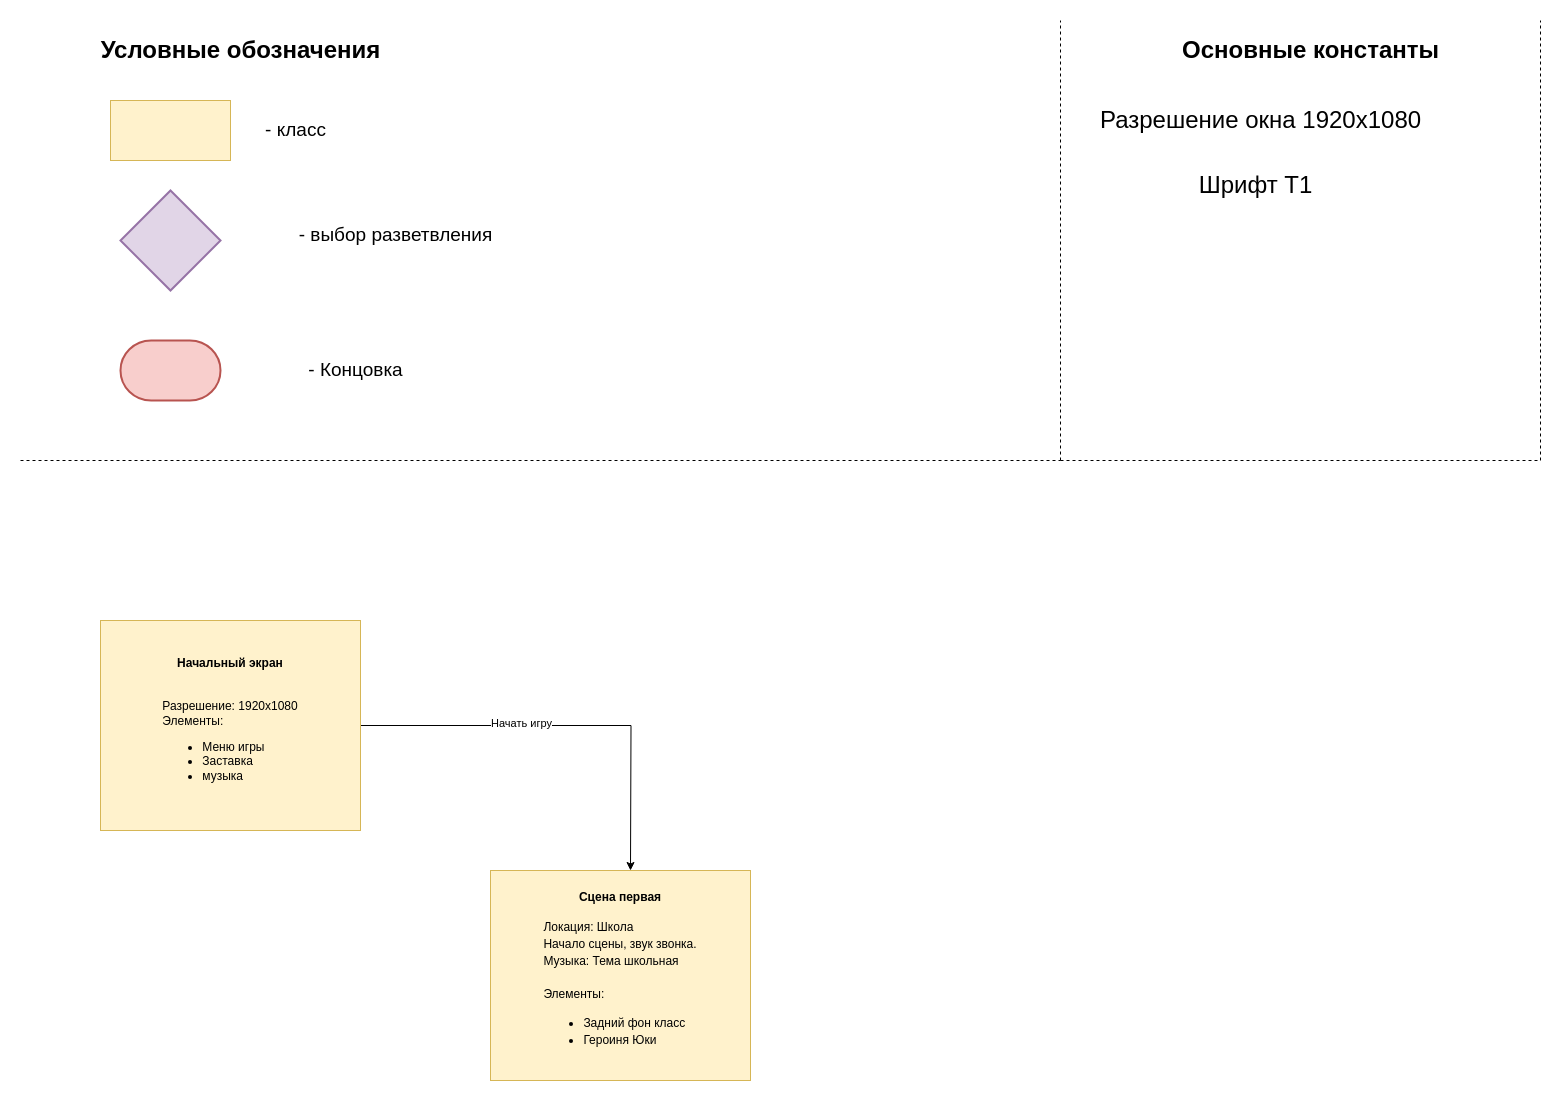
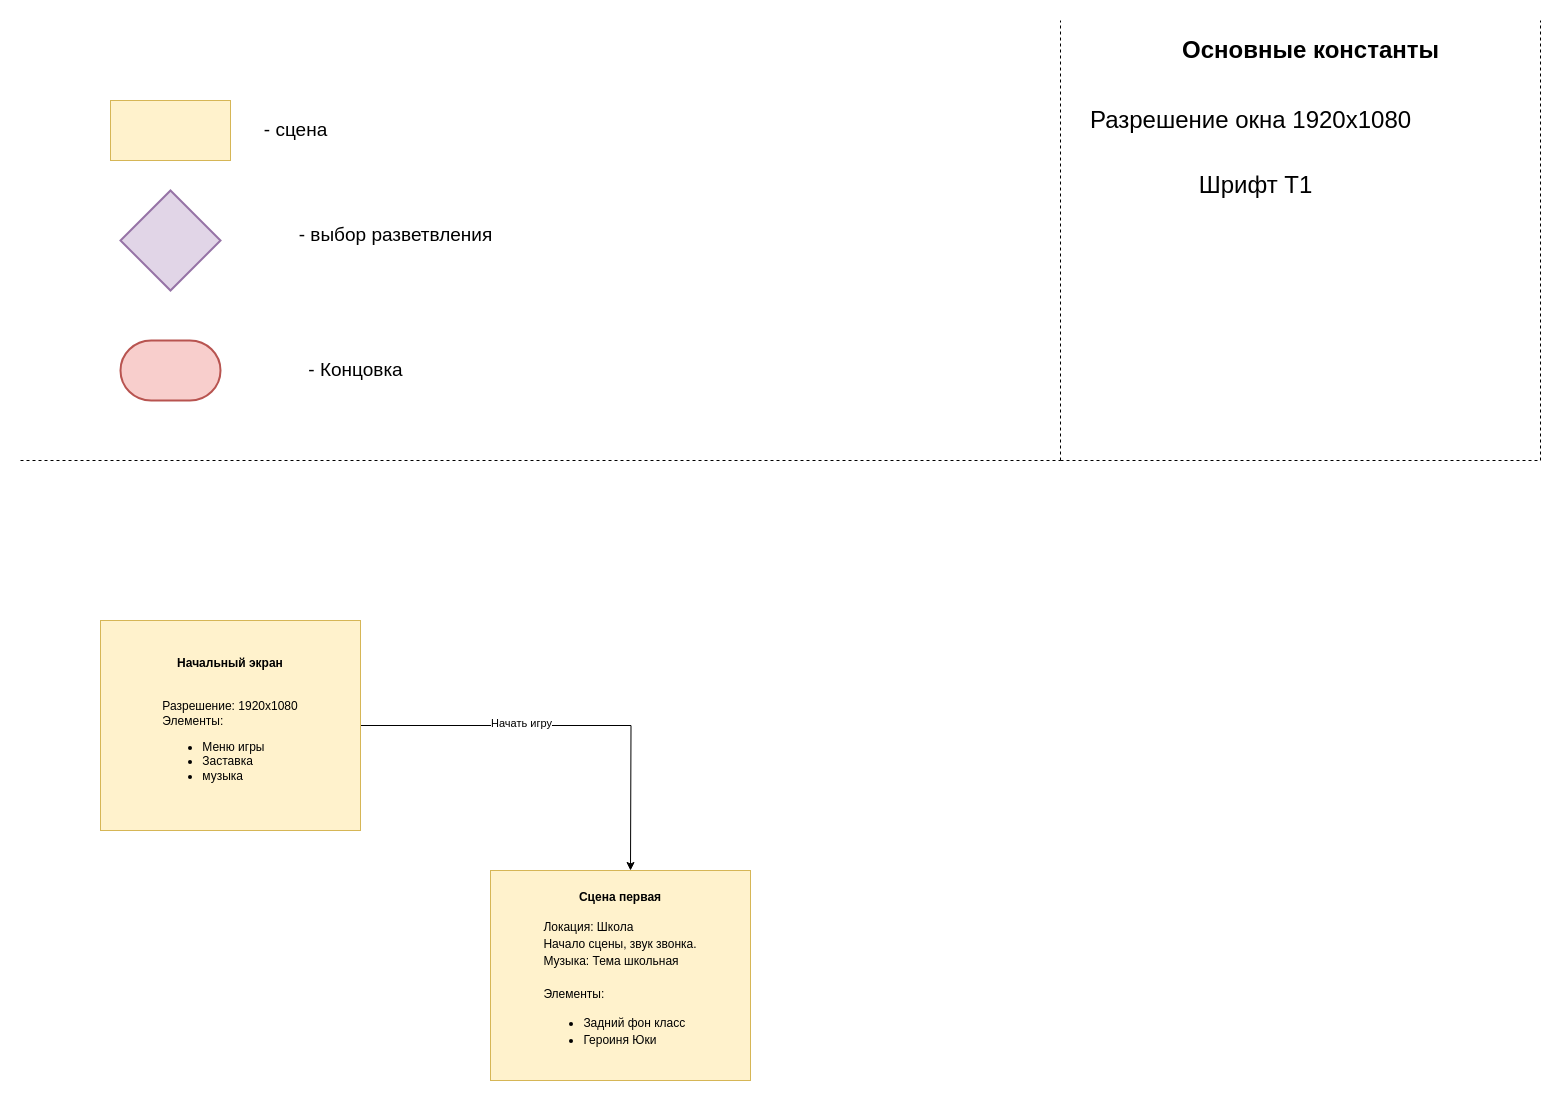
- <mxCell id="7" value="&lt;b&gt;&lt;font style=&quot;font-size: 24px;&quot;&gt;Условные обозначения&lt;/font&gt;&lt;/b&gt;" style="text;html=1;align=center;verticalAlign=middle;resizable=0;points=[];autosize=1;strokeColor=none;fillColor=none;" vertex="1" parent="1"><mxGeometry x="90" y="30" width="300" height="40" as="geometry" /></mxCell>
- <mxCell id="18" value="Разрешение окна 1920х1080" style="text;html=1;align=center;verticalAlign=middle;resizable=0;points=[];autosize=1;strokeColor=none;fillColor=none;fontSize=24;" vertex="1" parent="1"><mxGeometry x="1090" y="100" width="340" height="40" as="geometry" /></mxCell>
+ <mxCell id="18" value="Разрешение окна 1920х1080" style="text;html=1;align=center;verticalAlign=middle;resizable=0;points=[];autosize=1;strokeColor=none;fillColor=none;fontSize=24;" vertex="1" parent="1"><mxGeometry x="1080" y="100" width="340" height="40" as="geometry" /></mxCell>
- <mxCell id="10" value="&lt;font style=&quot;font-size: 19px;&quot;&gt;- класс&lt;/font&gt;" style="text;html=1;align=center;verticalAlign=middle;resizable=0;points=[];autosize=1;strokeColor=none;fillColor=none;" vertex="1" parent="1"><mxGeometry x="250" y="110" width="90" height="40" as="geometry" /></mxCell>
+ <mxCell id="10" value="&lt;font style=&quot;font-size: 19px;&quot;&gt;- сцена&lt;/font&gt;" style="text;html=1;align=center;verticalAlign=middle;resizable=0;points=[];autosize=1;strokeColor=none;fillColor=none;" vertex="1" parent="1"><mxGeometry x="250" y="110" width="90" height="40" as="geometry" /></mxCell>
